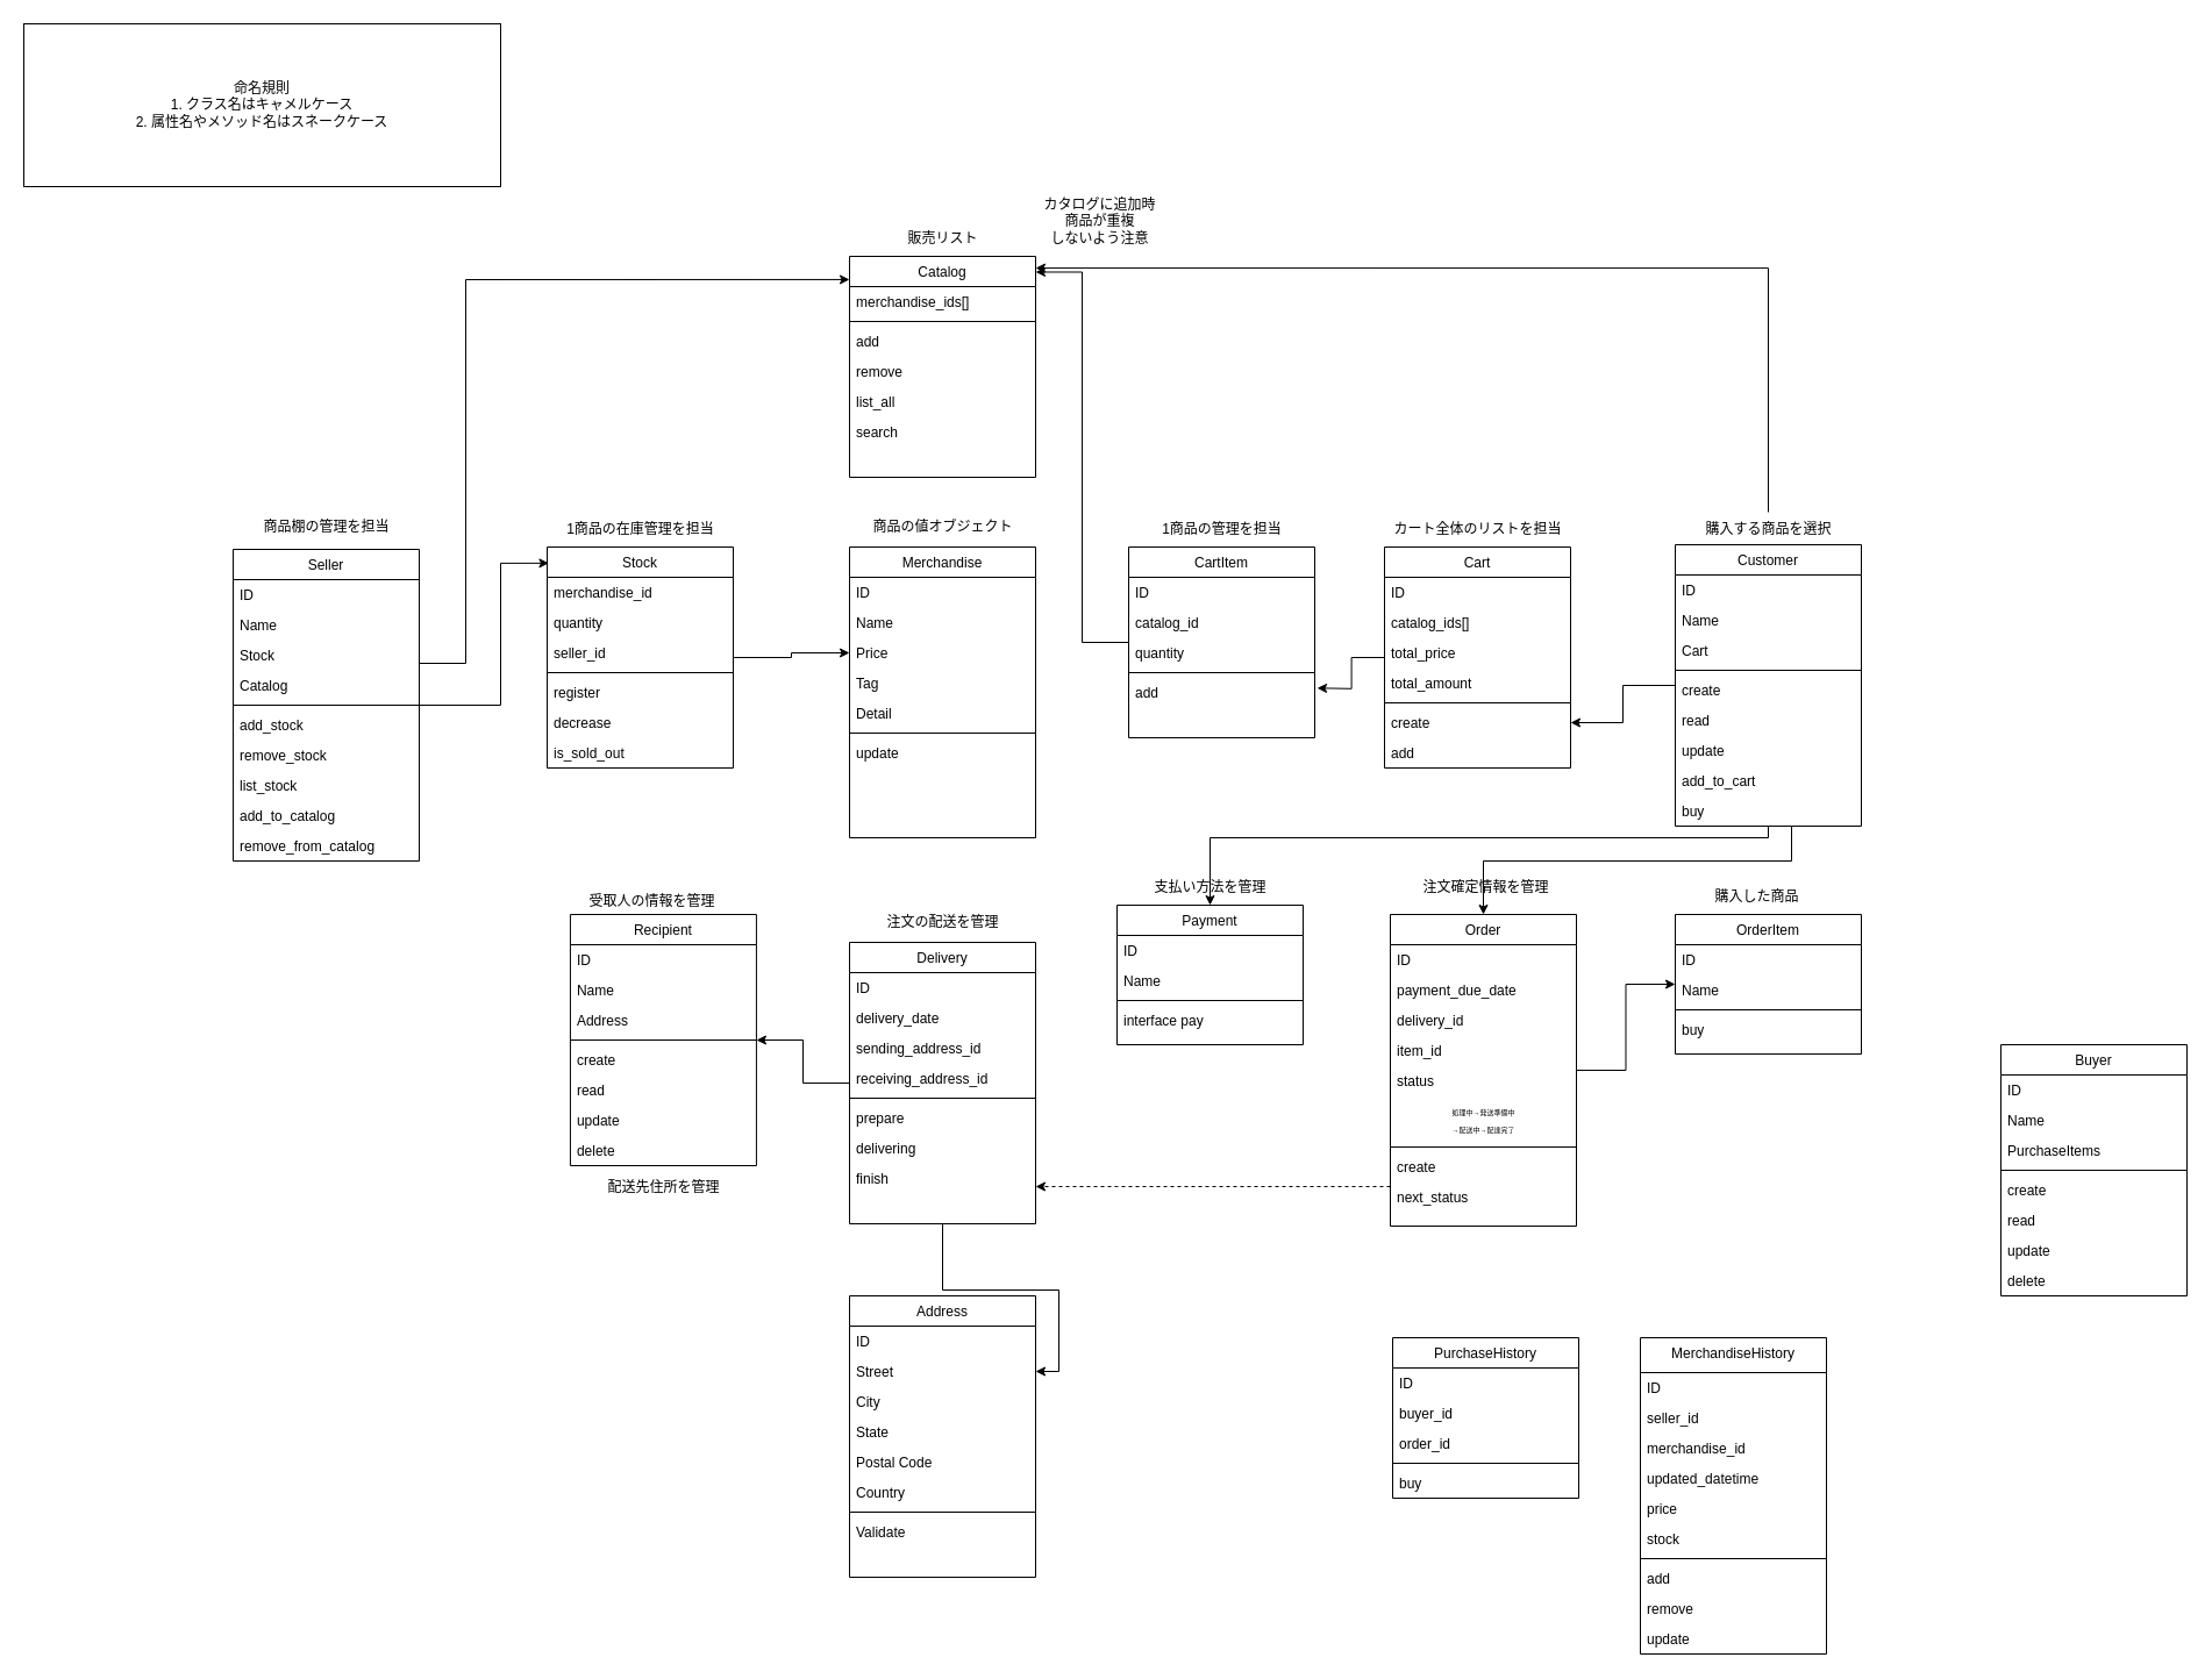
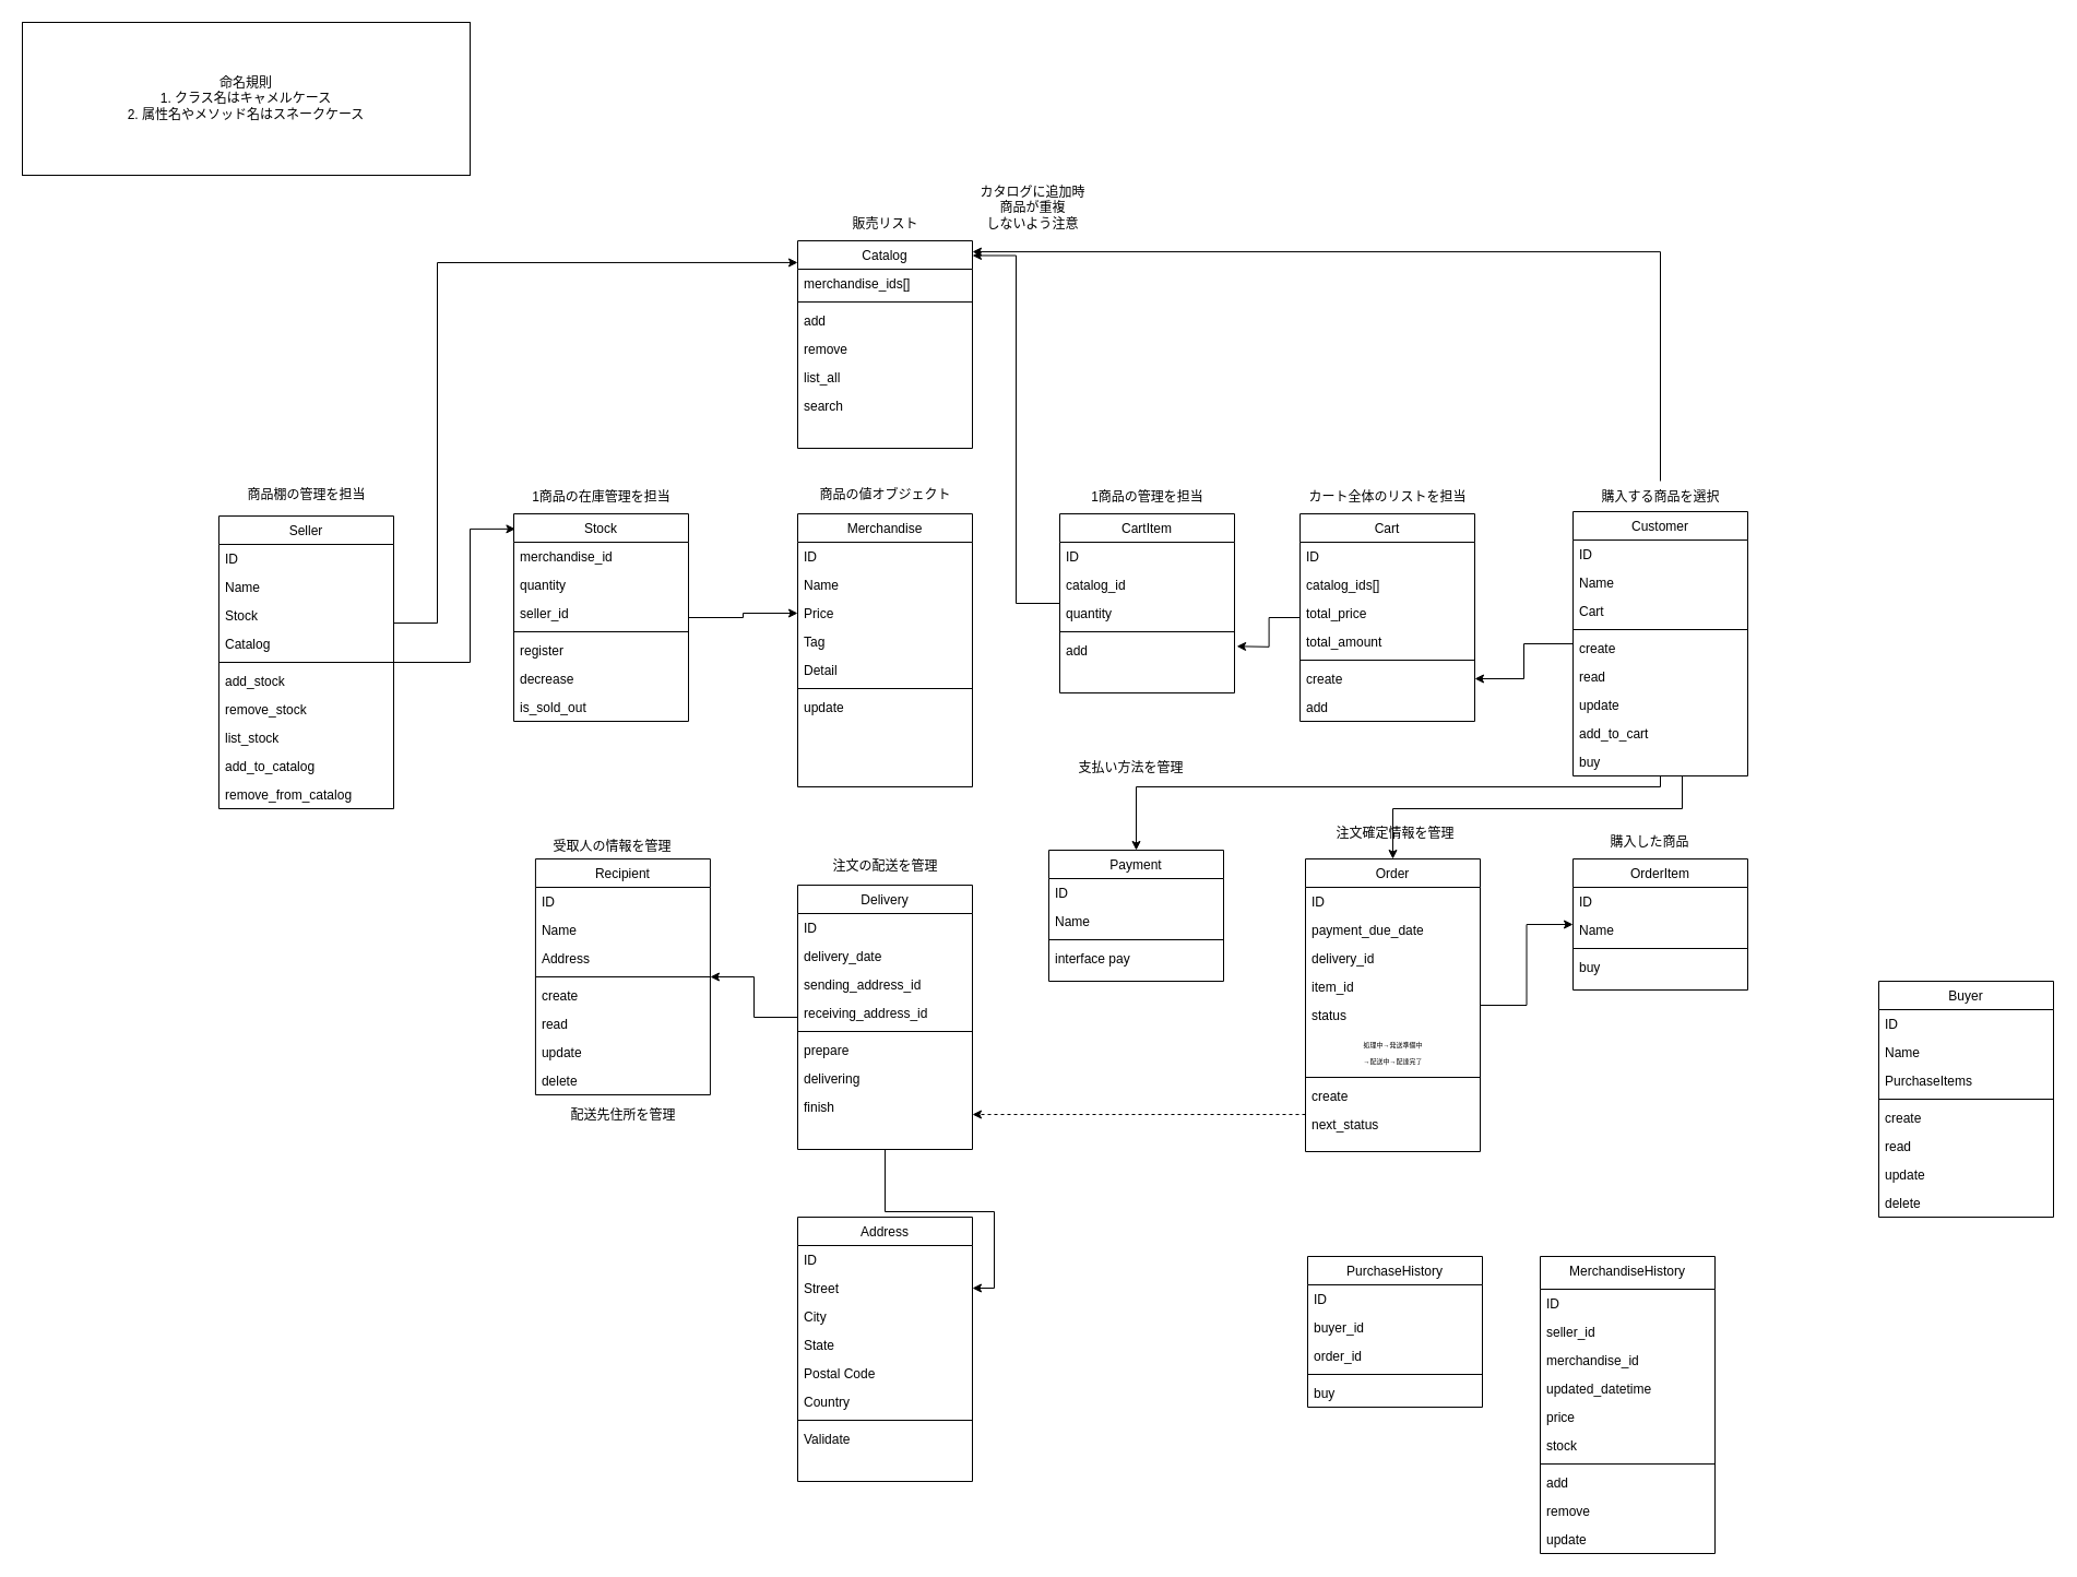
- <mxCell id="86" value="支払い方法を管理" style="text;html=1;align=center;verticalAlign=middle;resizable=0;points=[];autosize=1;strokeColor=none;fillColor=none;" vertex="1" parent="1"><mxGeometry x="980" y="748" width="120" height="30" as="geometry" /></mxCell>
+ <mxCell id="86" value="支払い方法を管理" style="text;html=1;align=center;verticalAlign=middle;resizable=0;points=[];autosize=1;strokeColor=none;fillColor=none;" vertex="1" parent="1"><mxGeometry x="975" y="688" width="120" height="30" as="geometry" /></mxCell>
